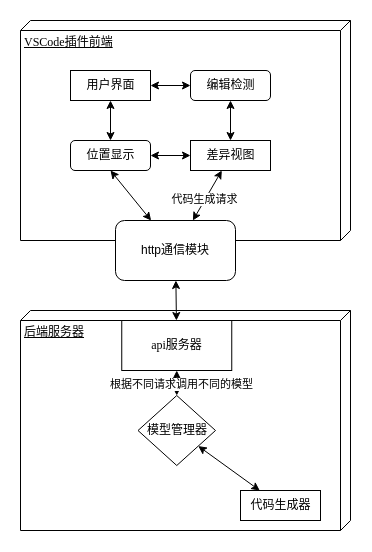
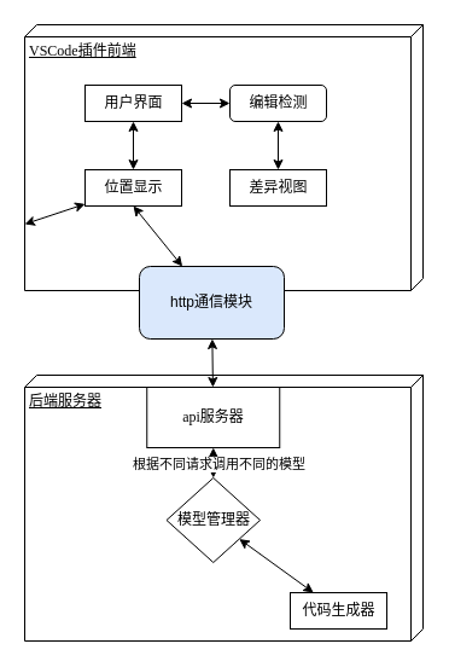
- <mxCell id="8" value="位置显示" style="html=1;shadow=0;comic=0;labelBackgroundColor=none;strokeWidth=1;fontFamily=Verdana;fontSize=12;align=center;rounded=1;" vertex="1" parent="1"><mxGeometry x="70" y="140" width="80" height="30" as="geometry" /></mxCell>
+ <mxCell id="8" value="位置显示" style="html=1;rounded=0;shadow=0;comic=0;labelBackgroundColor=none;strokeWidth=1;fontFamily=Verdana;fontSize=12;align=center;" vertex="1" parent="1"><mxGeometry x="70" y="140" width="80" height="30" as="geometry" /></mxCell>
- <mxCell id="10" value="" style="endArrow=classic;startArrow=classic;html=1;rounded=0;" edge="1" parent="1" source="8" target="9"><mxGeometry width="50" height="50" relative="1" as="geometry"><mxPoint x="160" y="300" as="sourcePoint" /><mxPoint x="210" y="250" as="targetPoint" /></mxGeometry></mxCell>
+ <mxCell id="10" value="" style="endArrow=classic;startArrow=classic;html=1;rounded=0;" edge="1" parent="1" source="8" target="2"><mxGeometry width="50" height="50" relative="1" as="geometry"><mxPoint x="160" y="300" as="sourcePoint" /><mxPoint x="210" y="250" as="targetPoint" /></mxGeometry></mxCell>
- <mxCell id="15" value="" style="endArrow=classic;startArrow=classic;html=1;rounded=0;" edge="1" parent="1" source="13" target="9"><mxGeometry width="50" height="50" relative="1" as="geometry"><mxPoint x="160" y="300" as="sourcePoint" /><mxPoint x="210" y="250" as="targetPoint" /></mxGeometry></mxCell>
- <mxCell id="16" value="代码生成请求" style="edgeLabel;html=1;align=center;verticalAlign=middle;resizable=0;points=[];" vertex="1" connectable="0" parent="15"><mxGeometry x="-0.186" y="1" relative="1" as="geometry"><mxPoint as="offset" /></mxGeometry></mxCell>
- <mxCell id="13" value="http通信模块" style="rounded=1;whiteSpace=wrap;html=1;" vertex="1" parent="1"><mxGeometry x="115" y="220" width="120" height="60" as="geometry" /></mxCell>
+ <mxCell id="13" value="http通信模块" style="rounded=1;whiteSpace=wrap;html=1;fillColor=#dae8fc;" vertex="1" parent="1"><mxGeometry x="115" y="220" width="120" height="60" as="geometry" /></mxCell>
